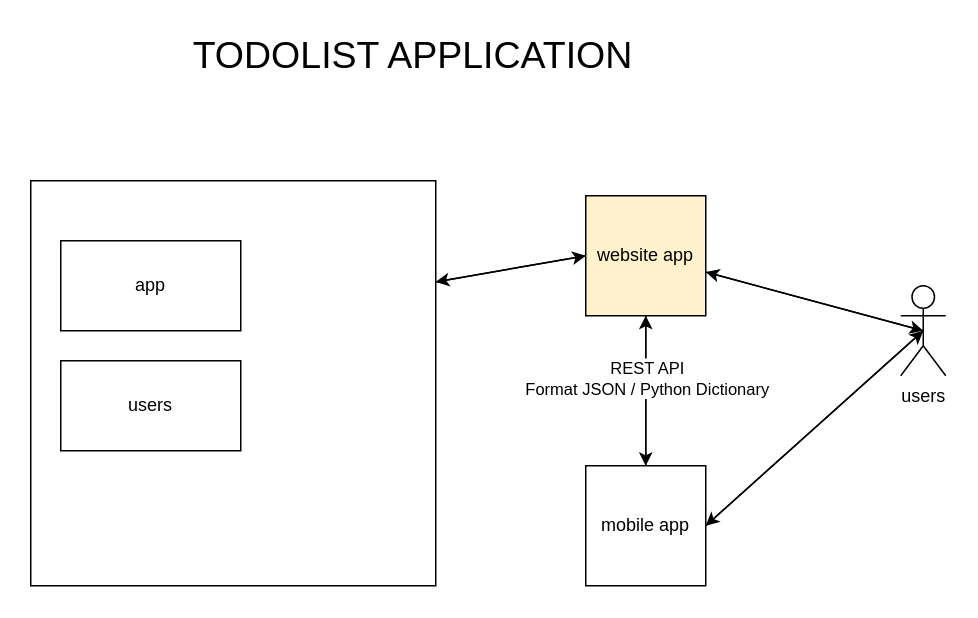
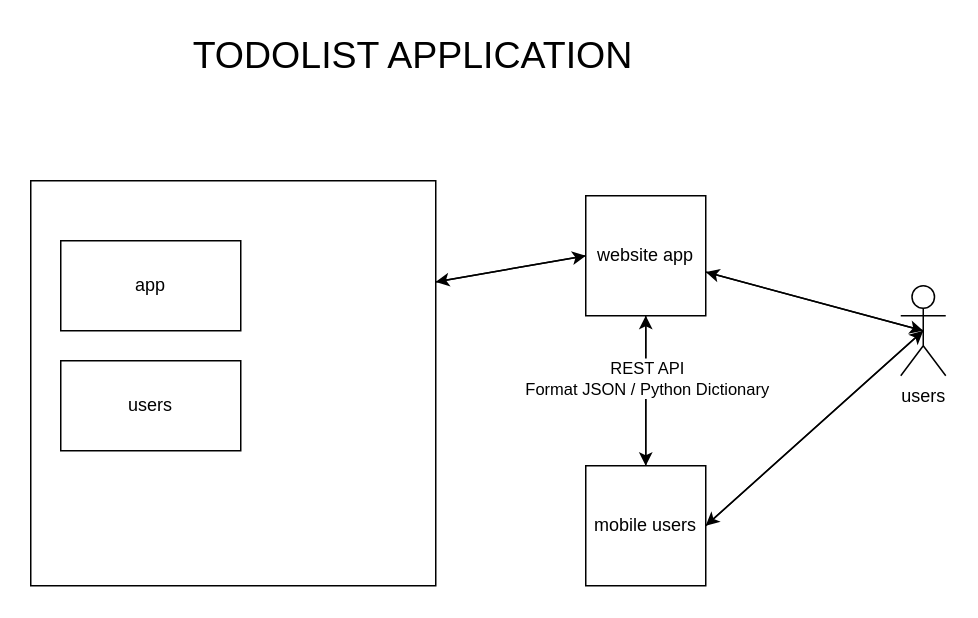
- <mxCell id="14" value="website app" style="whiteSpace=wrap;html=1;aspect=fixed;fillColor=#fff2cc;" vertex="1" parent="1"><mxGeometry x="390" y="130" width="80" height="80" as="geometry" /></mxCell>
+ <mxCell id="14" value="website app" style="whiteSpace=wrap;html=1;aspect=fixed;" vertex="1" parent="1"><mxGeometry x="390" y="130" width="80" height="80" as="geometry" /></mxCell>
- <mxCell id="9" value="mobile app" style="whiteSpace=wrap;html=1;aspect=fixed;" vertex="1" parent="1"><mxGeometry x="390" y="310" width="80" height="80" as="geometry" /></mxCell>
+ <mxCell id="9" value="mobile users" style="whiteSpace=wrap;html=1;aspect=fixed;" vertex="1" parent="1"><mxGeometry x="390" y="310" width="80" height="80" as="geometry" /></mxCell>
